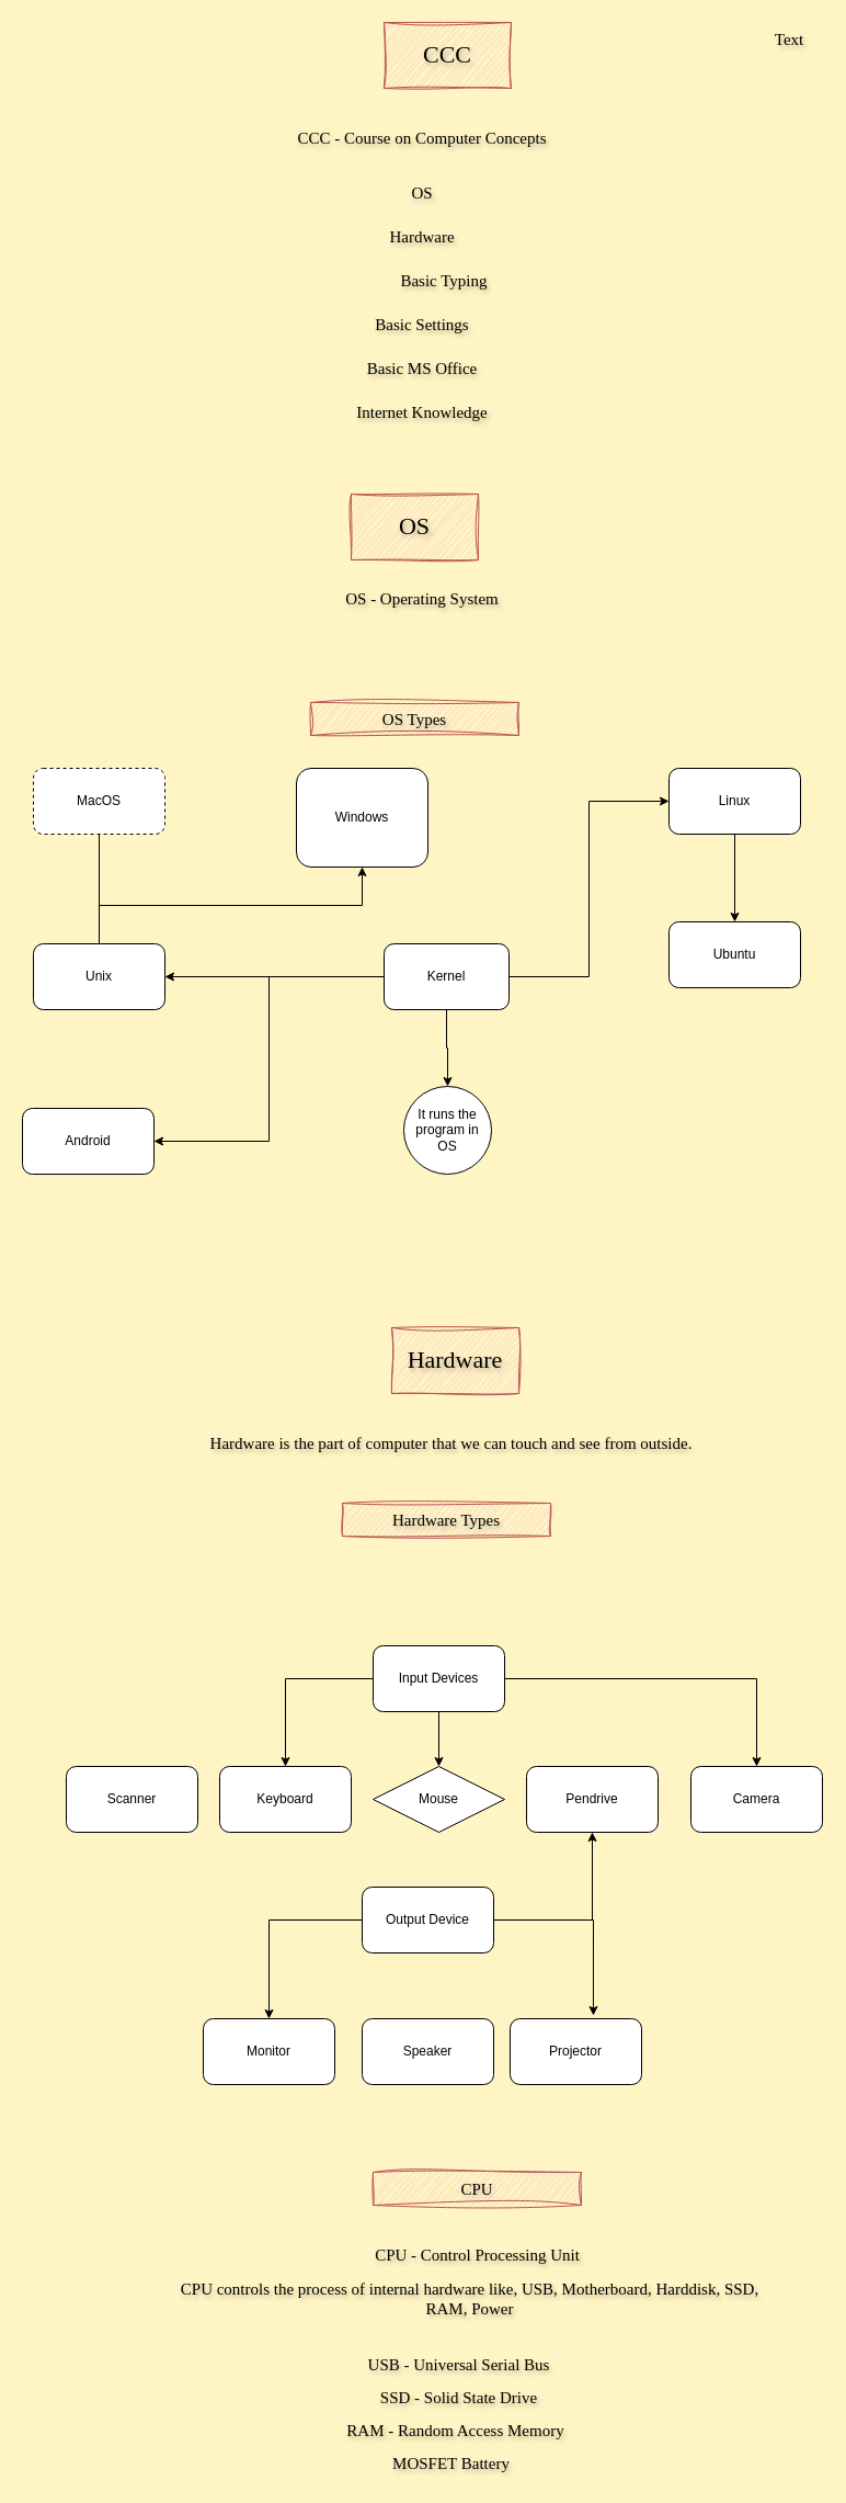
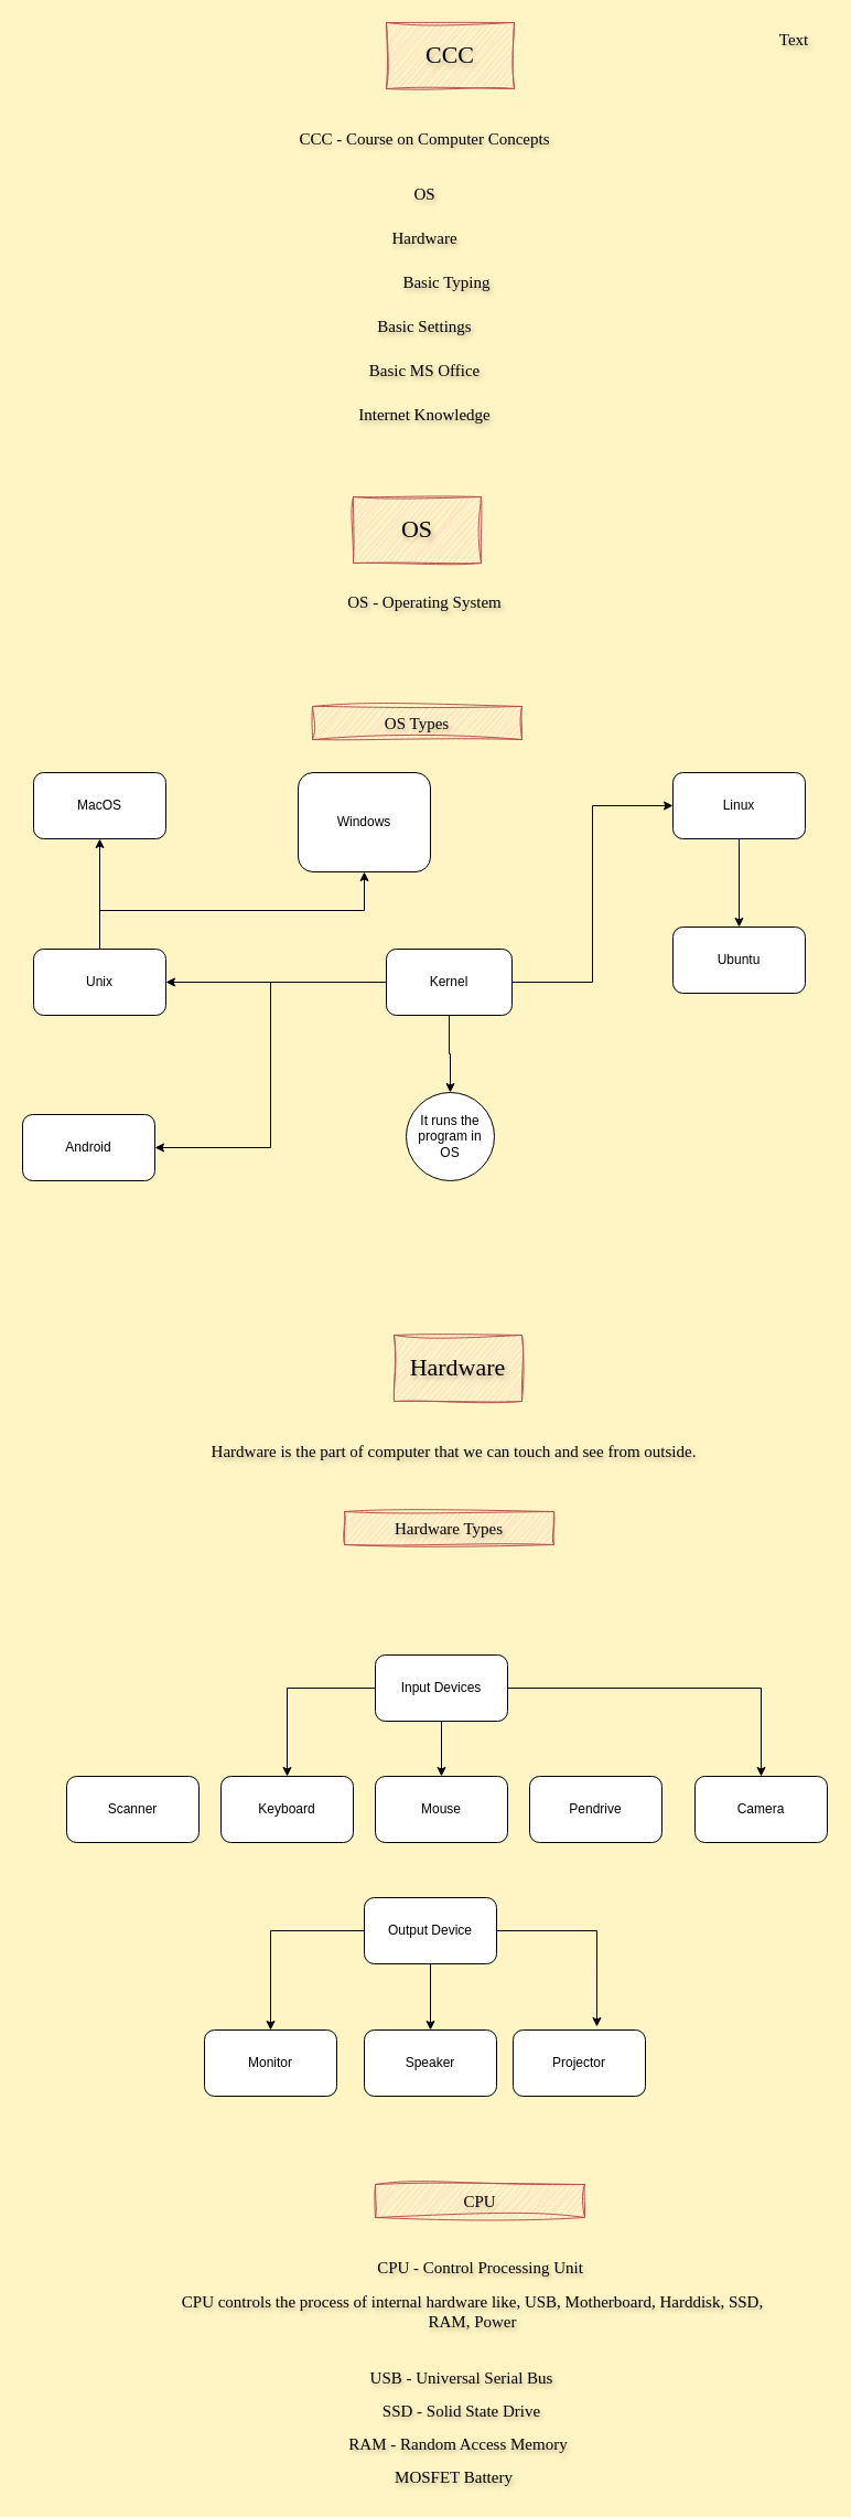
- <mxCell id="14" value="MacOS" style="rounded=1;whiteSpace=wrap;html=1;dashed=1;" vertex="1" parent="1"><mxGeometry x="30" y="700" width="120" height="60" as="geometry" /></mxCell>
+ <mxCell id="14" value="MacOS" style="rounded=1;whiteSpace=wrap;html=1;" vertex="1" parent="1"><mxGeometry x="30" y="700" width="120" height="60" as="geometry" /></mxCell>
- <mxCell id="18" style="edgeStyle=orthogonalEdgeStyle;rounded=0;orthogonalLoop=1;jettySize=auto;html=1;endArrow=none;" edge="1" parent="1" source="20" target="14"><mxGeometry relative="1" as="geometry" /></mxCell>
+ <mxCell id="18" style="edgeStyle=orthogonalEdgeStyle;rounded=0;orthogonalLoop=1;jettySize=auto;html=1;" edge="1" parent="1" source="20" target="14"><mxGeometry relative="1" as="geometry" /></mxCell>
- <mxCell id="37" value="Mouse" style="rhombus;whiteSpace=wrap;html=1;" vertex="1" parent="1"><mxGeometry x="340" y="1610" width="120" height="60" as="geometry" /></mxCell>
+ <mxCell id="37" value="Mouse" style="rounded=1;whiteSpace=wrap;html=1;" vertex="1" parent="1"><mxGeometry x="340" y="1610" width="120" height="60" as="geometry" /></mxCell>
- <mxCell id="41" value="" style="edgeStyle=orthogonalEdgeStyle;rounded=0;orthogonalLoop=1;jettySize=auto;html=1;" edge="1" source="43" target="38" parent="1"><mxGeometry relative="1" as="geometry" /></mxCell>
+ <mxCell id="41" value="" style="edgeStyle=orthogonalEdgeStyle;rounded=0;orthogonalLoop=1;jettySize=auto;html=1;" edge="1" source="43" target="44" parent="1"><mxGeometry relative="1" as="geometry" /></mxCell>
